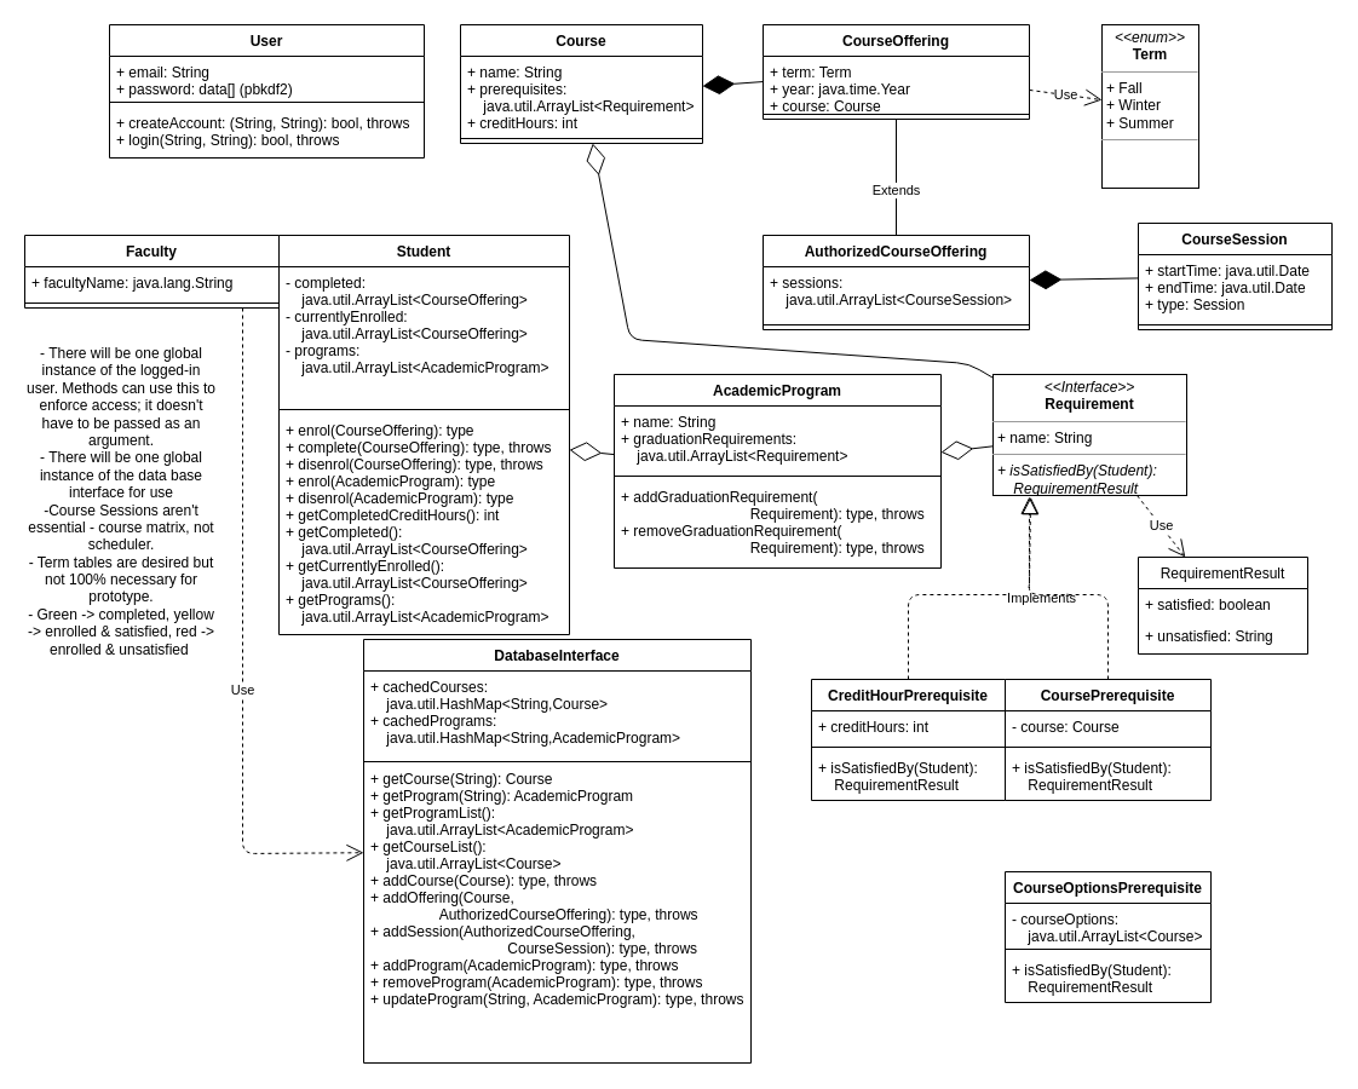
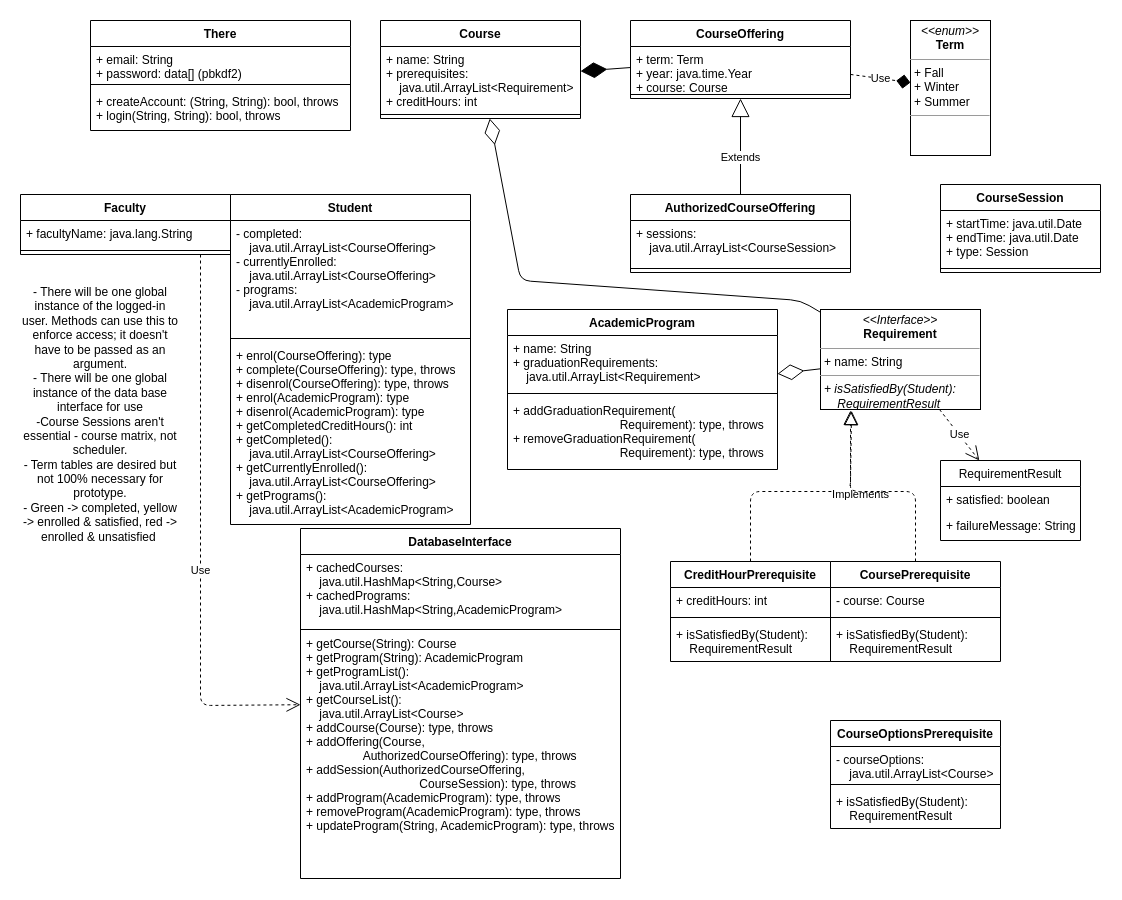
- <mxCell id="57" value="User" style="swimlane;fontStyle=1;align=center;verticalAlign=top;childLayout=stackLayout;horizontal=1;startSize=26;horizontalStack=0;resizeParent=1;resizeParentMax=0;resizeLast=0;collapsible=1;marginBottom=0;" vertex="1" parent="1"><mxGeometry x="90" y="20" width="260" height="110" as="geometry" /></mxCell>
+ <mxCell id="57" value="There" style="swimlane;fontStyle=1;align=center;verticalAlign=top;childLayout=stackLayout;horizontal=1;startSize=26;horizontalStack=0;resizeParent=1;resizeParentMax=0;resizeLast=0;collapsible=1;marginBottom=0;" vertex="1" parent="1"><mxGeometry x="90" y="20" width="260" height="110" as="geometry" /></mxCell>
- <mxCell id="53" value="Use" style="endArrow=open;endSize=12;dashed=1;html=1;" parent="1" source="35" target="26" edge="1"><mxGeometry width="160" relative="1" as="geometry"><mxPoint x="1050" y="260" as="sourcePoint" /><mxPoint x="1210" y="260" as="targetPoint" /></mxGeometry></mxCell>
+ <mxCell id="53" value="Use" style="endArrow=diamond;endSize=12;dashed=1;html=1;" parent="1" source="35" target="26" edge="1"><mxGeometry width="160" relative="1" as="geometry"><mxPoint x="1050" y="260" as="sourcePoint" /><mxPoint x="1210" y="260" as="targetPoint" /></mxGeometry></mxCell>
- <mxCell id="41" value="Extends" style="endArrow=none;endSize=16;endFill=0;html=1;entryX=0.5;entryY=1;entryDx=0;entryDy=0;exitX=0.5;exitY=0;exitDx=0;exitDy=0;" parent="1" source="38" target="35" edge="1"><mxGeometry x="-0.231" width="160" relative="1" as="geometry"><mxPoint x="830" as="sourcePoint" y="-20" /><mxPoint x="990" as="targetPoint" y="-20" /><mxPoint as="offset" /></mxGeometry></mxCell>
+ <mxCell id="41" value="Extends" style="endArrow=block;endSize=16;endFill=0;html=1;entryX=0.5;entryY=1;entryDx=0;entryDy=0;exitX=0.5;exitY=0;exitDx=0;exitDy=0;" parent="1" source="38" target="35" edge="1"><mxGeometry x="-0.231" width="160" relative="1" as="geometry"><mxPoint x="830" as="sourcePoint" y="-20" /><mxPoint x="990" as="targetPoint" y="-20" /><mxPoint as="offset" /></mxGeometry></mxCell>
- <mxCell id="45" value="" style="endArrow=diamondThin;endFill=1;endSize=24;html=1;" parent="1" source="42" target="38" edge="1"><mxGeometry width="160" relative="1" as="geometry"><mxPoint x="890" y="320" as="sourcePoint" /><mxPoint x="1050" y="320" as="targetPoint" /></mxGeometry></mxCell>
- <mxCell id="55" value="" style="endArrow=diamondThin;endFill=0;endSize=24;html=1;" parent="1" source="5" target="12" edge="1"><mxGeometry width="160" relative="1" as="geometry"><mxPoint x="730" y="370" as="sourcePoint" /><mxPoint x="590" y="370" as="targetPoint" /></mxGeometry></mxCell>
- <mxCell id="34" value="+ unsatisfied: String" style="text;strokeColor=none;fillColor=none;align=left;verticalAlign=top;spacingLeft=4;spacingRight=4;overflow=hidden;rotatable=0;points=[[0,0.5],[1,0.5]];portConstraint=eastwest;" parent="32" vertex="1"><mxGeometry y="52" width="140" height="28" as="geometry" /></mxCell>
+ <mxCell id="34" value="+ failureMessage: String" style="text;strokeColor=none;fillColor=none;align=left;verticalAlign=top;spacingLeft=4;spacingRight=4;overflow=hidden;rotatable=0;points=[[0,0.5],[1,0.5]];portConstraint=eastwest;" parent="32" vertex="1"><mxGeometry y="52" width="140" height="28" as="geometry" /></mxCell>
